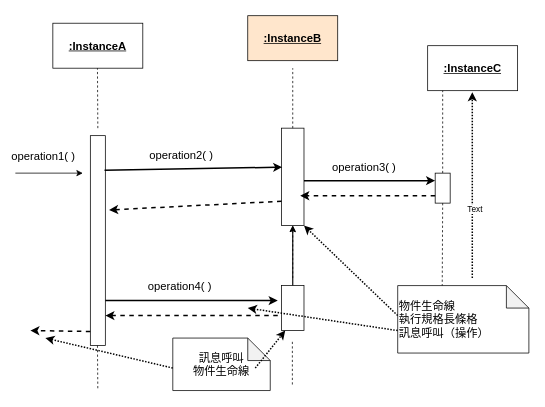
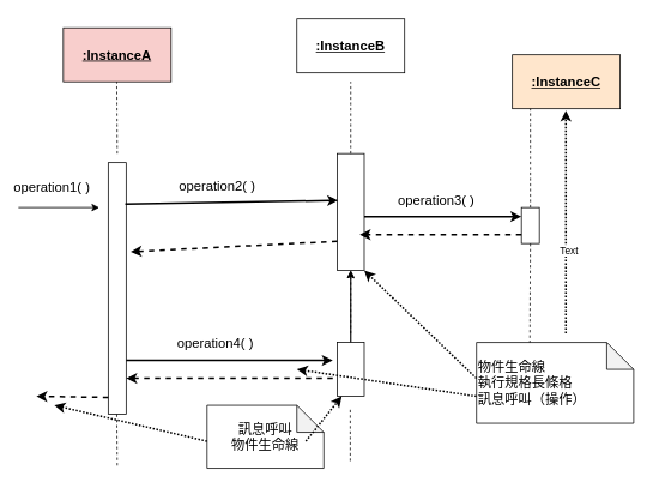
- <mxCell id="4" value="&lt;b style=&quot;font-size: 15px;&quot;&gt;&lt;u&gt;:InstanceB&lt;/u&gt;&lt;/b&gt;" style="rounded=0;whiteSpace=wrap;html=1;fillColor=#ffe6cc;" vertex="1" parent="1"><mxGeometry x="330" y="20" width="120" height="60" as="geometry" /></mxCell>
+ <mxCell id="4" value="&lt;b style=&quot;font-size: 15px;&quot;&gt;&lt;u&gt;:InstanceB&lt;/u&gt;&lt;/b&gt;" style="rounded=0;whiteSpace=wrap;html=1;" vertex="1" parent="1"><mxGeometry x="330" y="20" width="120" height="60" as="geometry" /></mxCell>
- <mxCell id="2" value="&lt;b style=&quot;font-size: 15px;&quot;&gt;&lt;u&gt;:InstanceA&lt;/u&gt;&lt;/b&gt;" style="rounded=0;whiteSpace=wrap;html=1;" vertex="1" parent="1"><mxGeometry x="70" y="30" width="120" height="60" as="geometry" /></mxCell>
+ <mxCell id="2" value="&lt;b style=&quot;font-size: 15px;&quot;&gt;&lt;u&gt;:InstanceA&lt;/u&gt;&lt;/b&gt;" style="rounded=0;whiteSpace=wrap;html=1;fillColor=#f8cecc;" vertex="1" parent="1"><mxGeometry x="70" y="30" width="120" height="60" as="geometry" /></mxCell>
- <mxCell id="3" value="&lt;b style=&quot;font-size: 15px;&quot;&gt;&lt;u&gt;:InstanceC&lt;/u&gt;&lt;/b&gt;" style="rounded=0;whiteSpace=wrap;html=1;" vertex="1" parent="1"><mxGeometry x="570" y="60" width="120" height="60" as="geometry" /></mxCell>
+ <mxCell id="3" value="&lt;b style=&quot;font-size: 15px;&quot;&gt;&lt;u&gt;:InstanceC&lt;/u&gt;&lt;/b&gt;" style="rounded=0;whiteSpace=wrap;html=1;fillColor=#ffe6cc;" vertex="1" parent="1"><mxGeometry x="570" y="60" width="120" height="60" as="geometry" /></mxCell>
